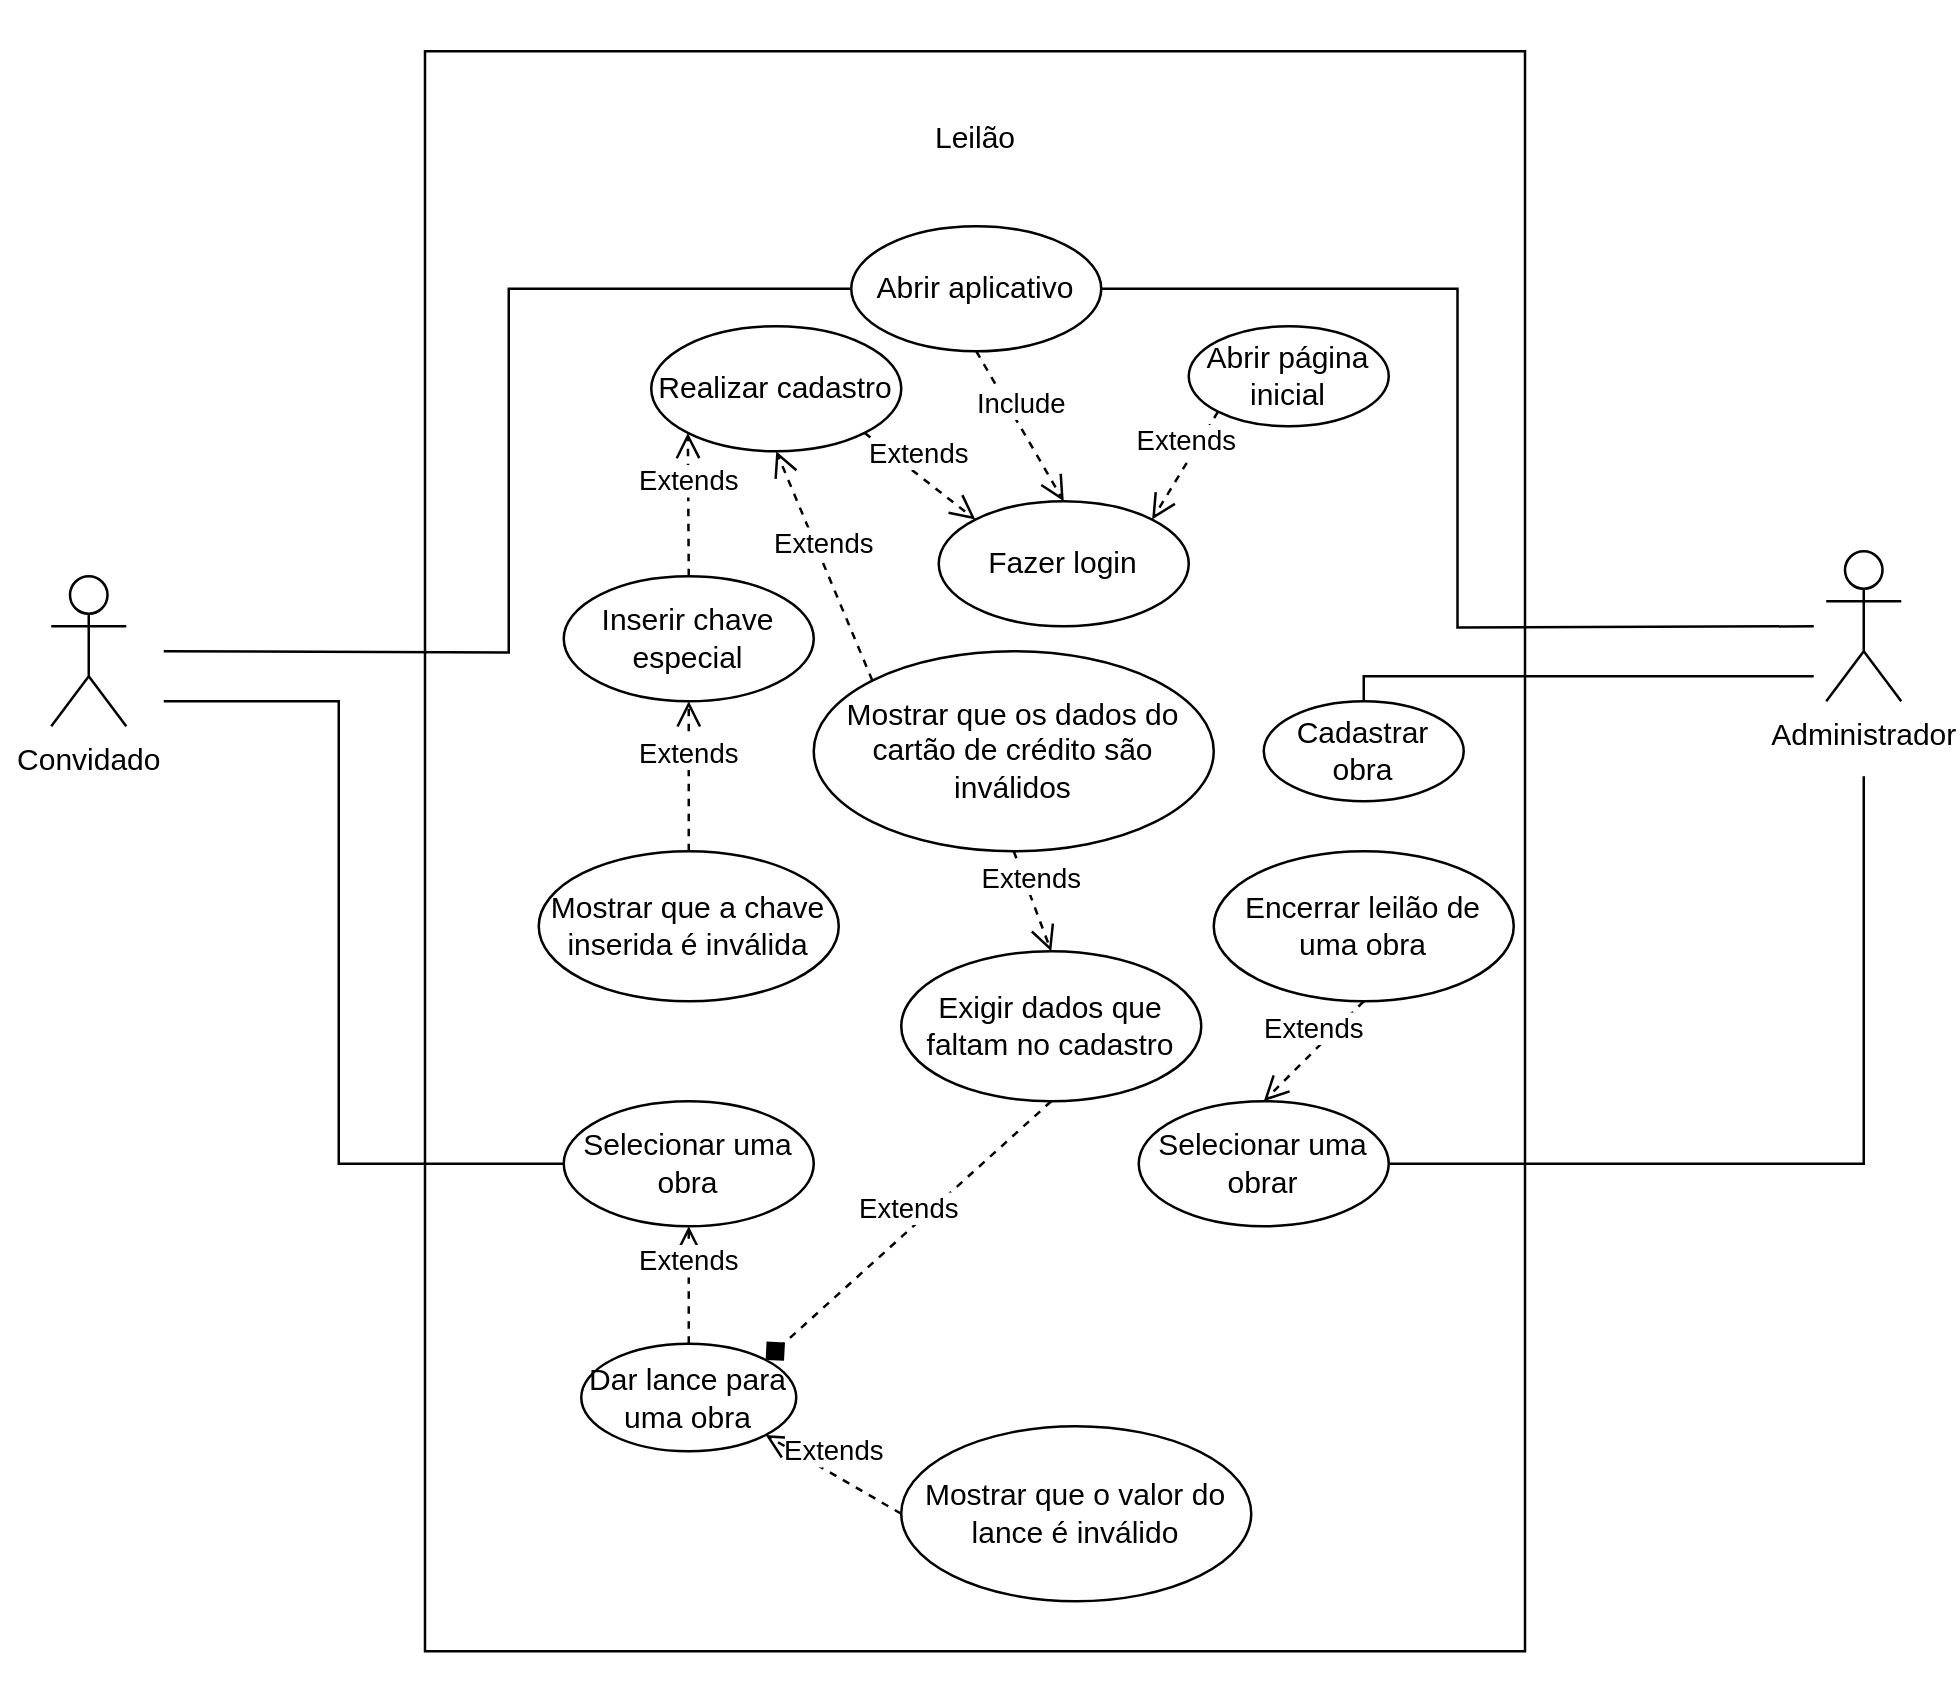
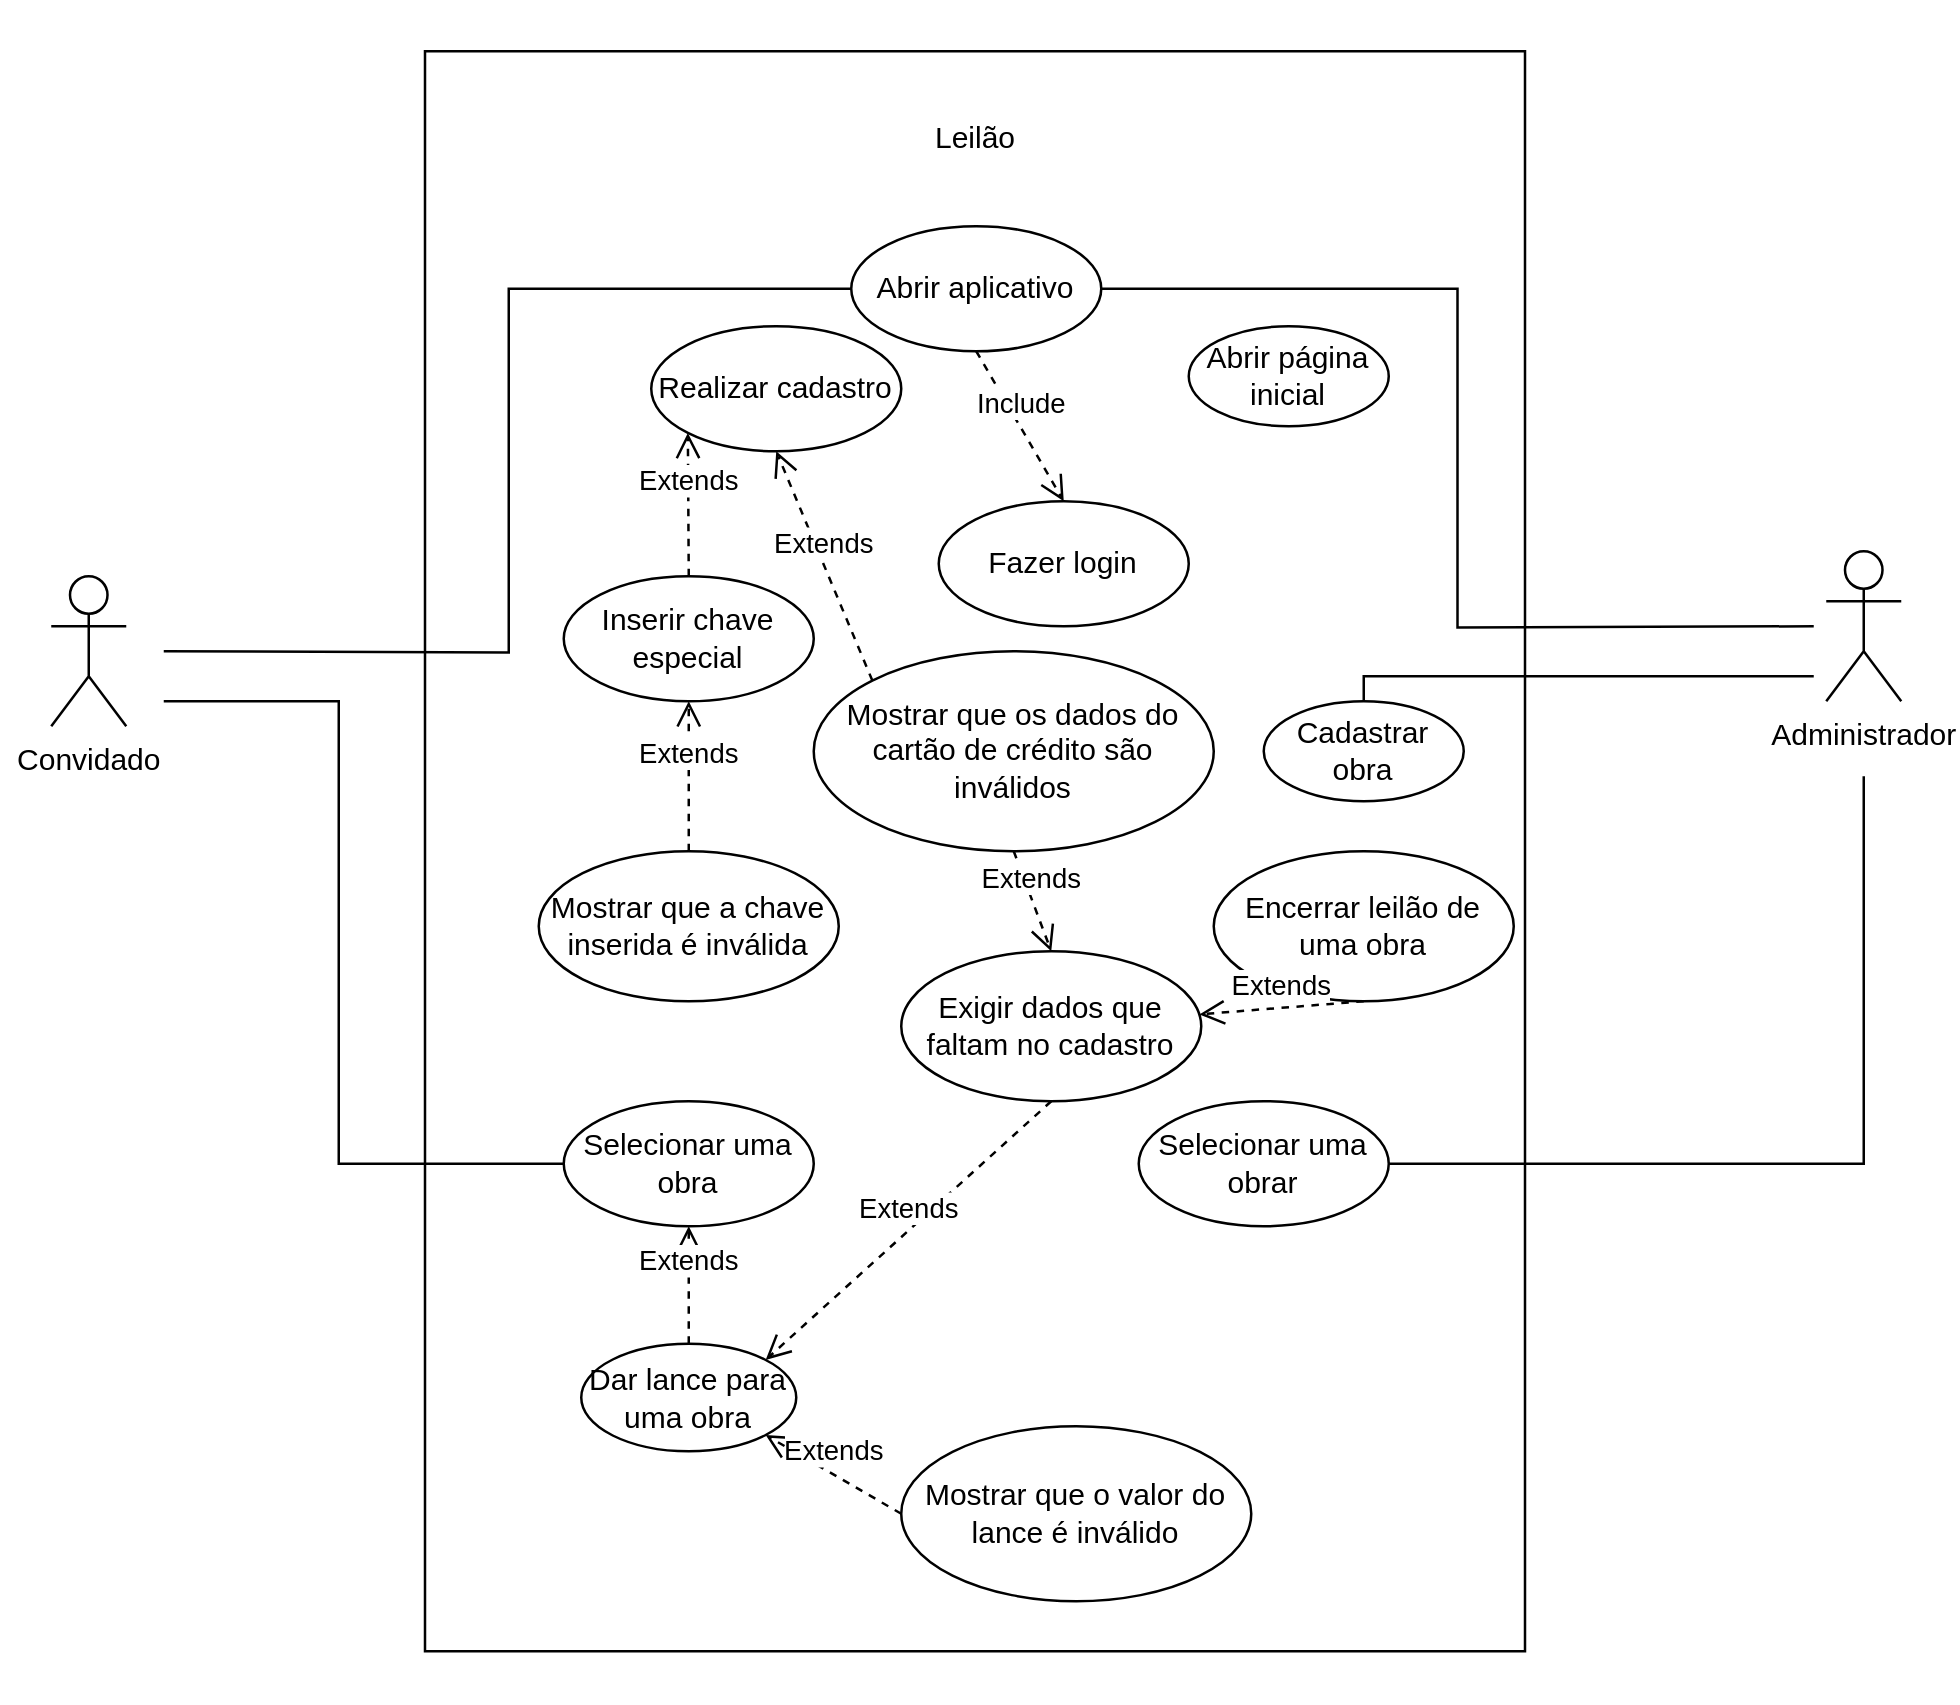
- <mxCell id="15" value="Extends" style="html=1;verticalAlign=bottom;endArrow=open;dashed=1;endSize=8;rounded=0;entryX=0;entryY=0;entryDx=0;entryDy=0;exitX=1;exitY=1;exitDx=0;exitDy=0;" edge="1" parent="1" source="14" target="12"><mxGeometry relative="1" as="geometry"><mxPoint x="335" y="230" as="sourcePoint" /><mxPoint x="255" y="230" as="targetPoint" /></mxGeometry></mxCell>
- <mxCell id="21" value="Extends" style="html=1;verticalAlign=bottom;endArrow=open;dashed=1;endSize=8;rounded=0;entryX=1;entryY=0;entryDx=0;entryDy=0;exitX=0;exitY=1;exitDx=0;exitDy=0;" edge="1" parent="1" source="20" target="12"><mxGeometry relative="1" as="geometry"><mxPoint x="535" y="220" as="sourcePoint" /><mxPoint x="455" y="220" as="targetPoint" /></mxGeometry></mxCell>
- <mxCell id="26" value="Extends" style="html=1;verticalAlign=bottom;endArrow=open;dashed=1;endSize=8;rounded=0;entryX=0.5;entryY=0;entryDx=0;entryDy=0;exitX=0.5;exitY=1;exitDx=0;exitDy=0;" edge="1" parent="1" source="23" target="25"><mxGeometry relative="1" as="geometry"><mxPoint x="585" y="420" as="sourcePoint" /><mxPoint x="505" y="420" as="targetPoint" /></mxGeometry></mxCell>
+ <mxCell id="26" value="Extends" style="html=1;verticalAlign=bottom;endArrow=open;dashed=1;endSize=8;rounded=0;exitX=0.5;exitY=1;exitDx=0;exitDy=0;" edge="1" parent="1" source="23" target="31"><mxGeometry relative="1" as="geometry"><mxPoint x="585" y="420" as="sourcePoint" /><mxPoint x="505" y="420" as="targetPoint" /></mxGeometry></mxCell>
- <mxCell id="32" value="Extends" style="html=1;verticalAlign=bottom;endArrow=diamond;dashed=1;endSize=8;rounded=0;entryX=1;entryY=0;entryDx=0;entryDy=0;exitX=0.5;exitY=1;exitDx=0;exitDy=0;" edge="1" parent="1" source="31" target="27"><mxGeometry relative="1" as="geometry"><mxPoint x="435" y="530" as="sourcePoint" /><mxPoint x="355" y="530" as="targetPoint" /></mxGeometry></mxCell>
+ <mxCell id="32" value="Extends" style="html=1;verticalAlign=bottom;endArrow=open;dashed=1;endSize=8;rounded=0;entryX=1;entryY=0;entryDx=0;entryDy=0;exitX=0.5;exitY=1;exitDx=0;exitDy=0;" edge="1" parent="1" source="31" target="27"><mxGeometry relative="1" as="geometry"><mxPoint x="435" y="530" as="sourcePoint" /><mxPoint x="355" y="530" as="targetPoint" /></mxGeometry></mxCell>
